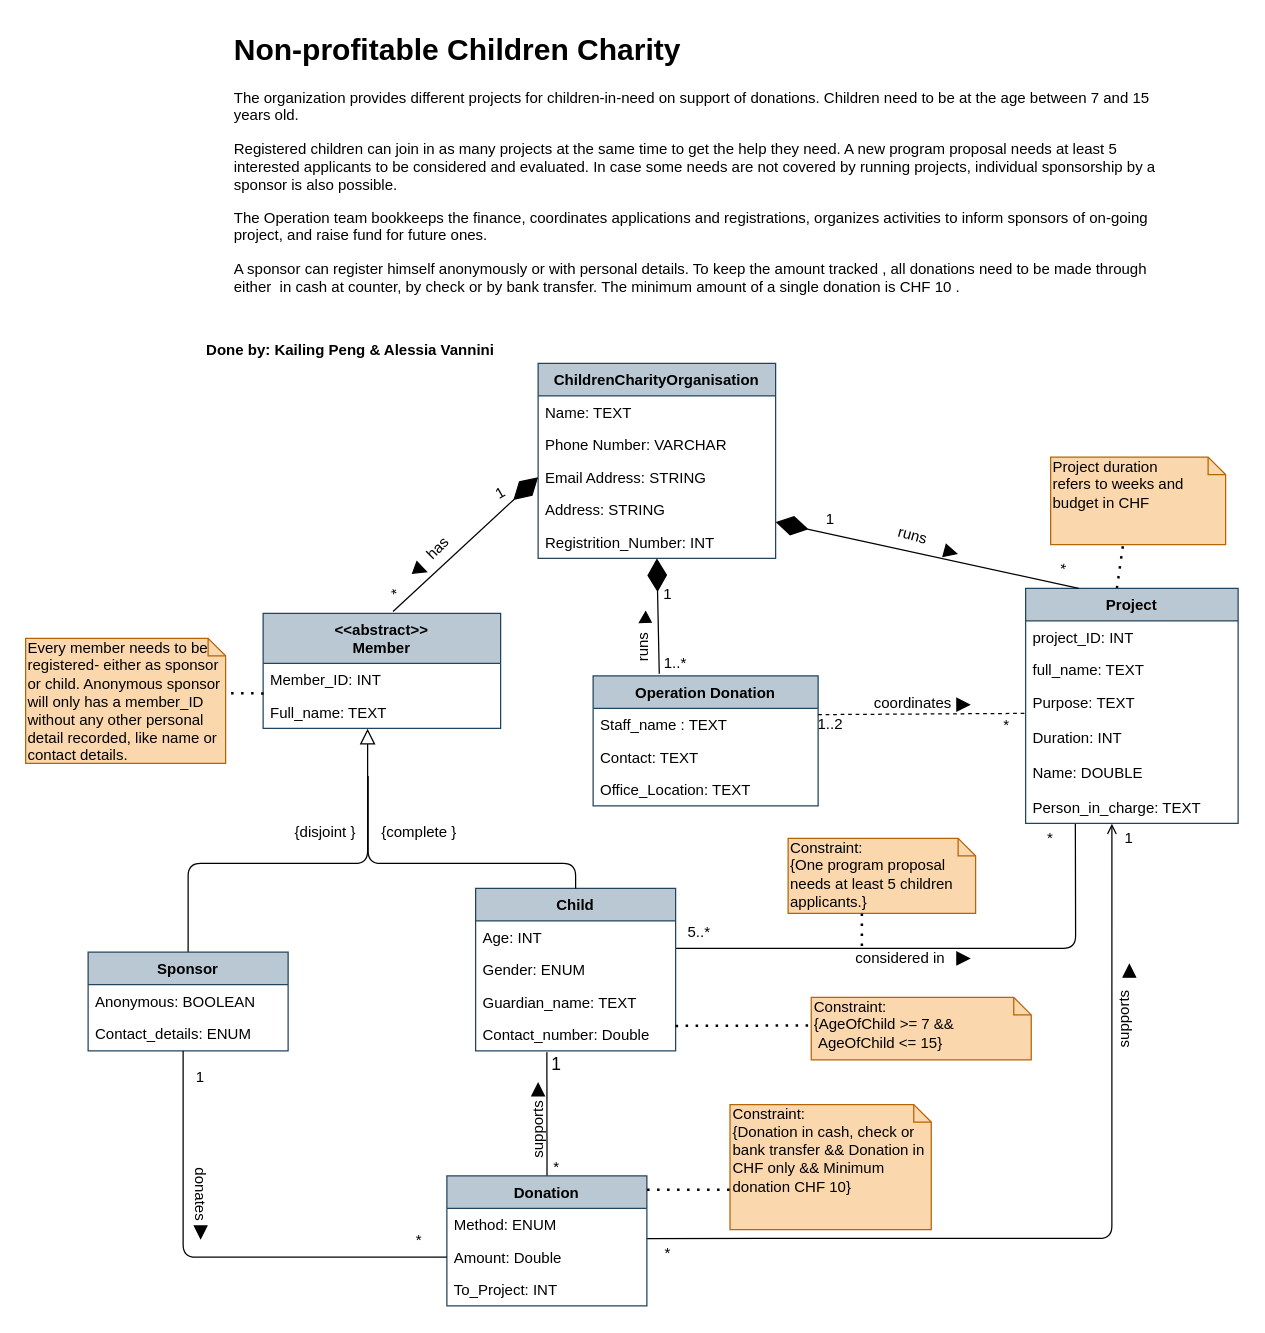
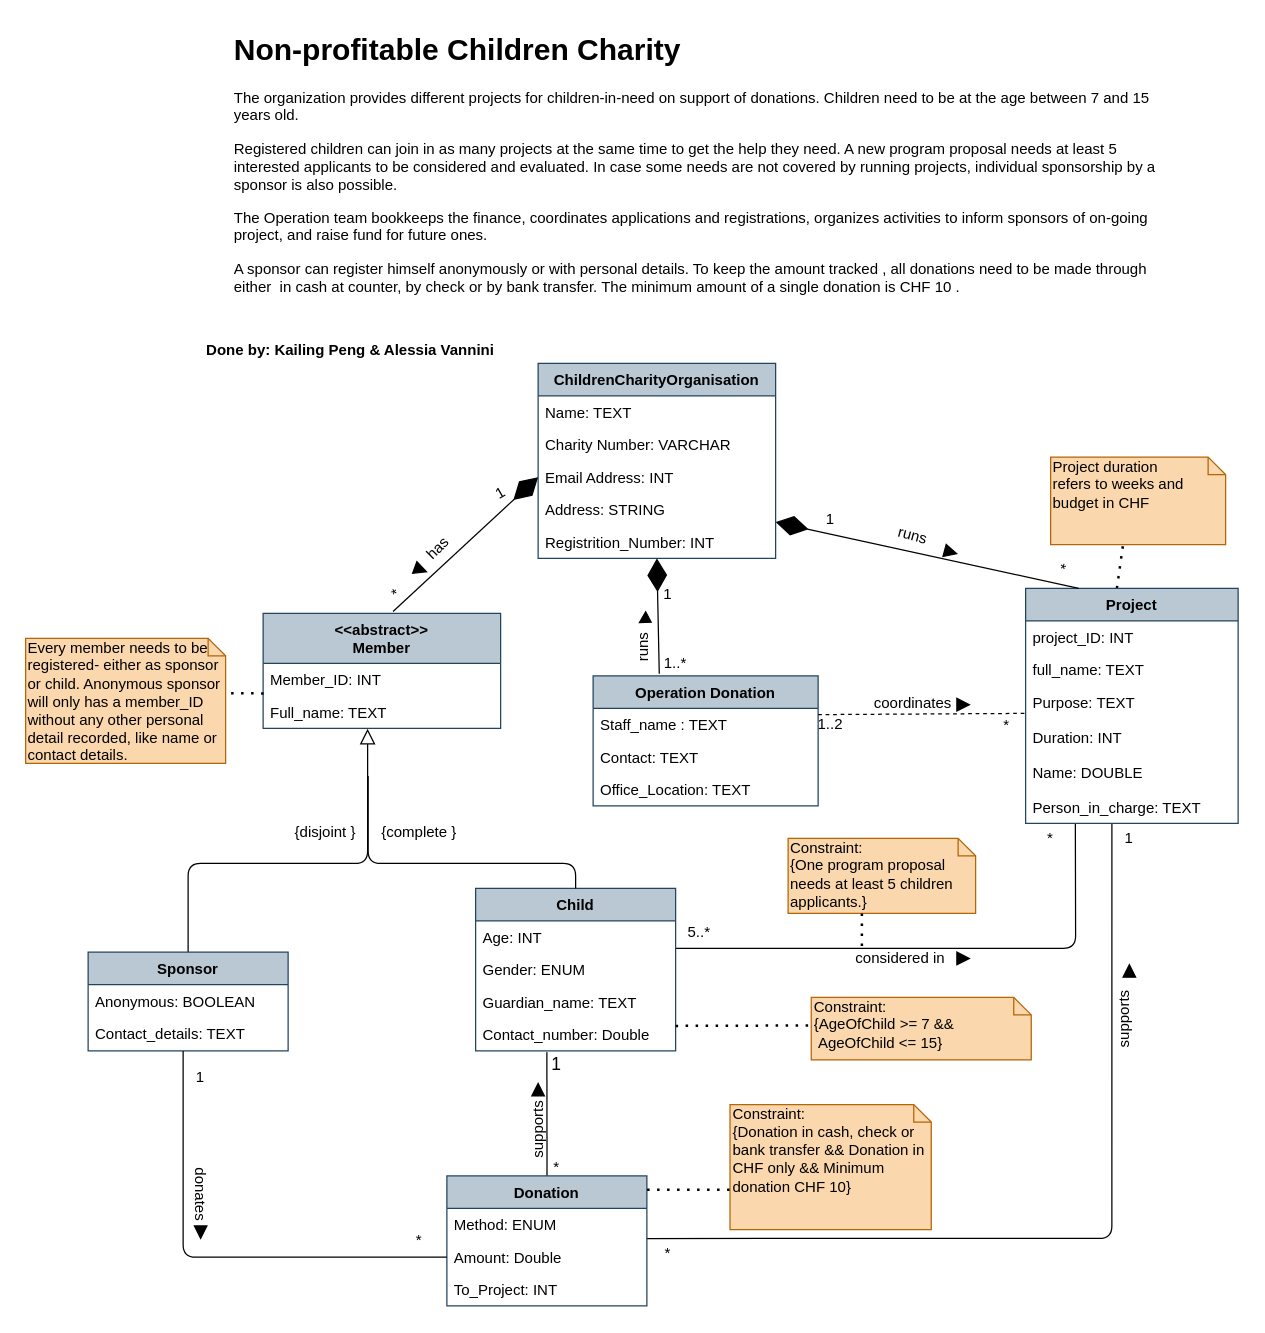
- <mxCell id="8" value="Phone Number: VARCHAR" style="text;align=left;verticalAlign=top;spacingLeft=4;spacingRight=4;overflow=hidden;rotatable=0;points=[[0,0.5],[1,0.5]];portConstraint=eastwest;rounded=0;shadow=0;html=0;" parent="6" vertex="1"><mxGeometry y="52" width="190" height="26" as="geometry" /></mxCell>
+ <mxCell id="8" value="Charity Number: VARCHAR" style="text;align=left;verticalAlign=top;spacingLeft=4;spacingRight=4;overflow=hidden;rotatable=0;points=[[0,0.5],[1,0.5]];portConstraint=eastwest;rounded=0;shadow=0;html=0;" parent="6" vertex="1"><mxGeometry y="52" width="190" height="26" as="geometry" /></mxCell>
- <mxCell id="9" value="Email Address: STRING" style="text;align=left;verticalAlign=top;spacingLeft=4;spacingRight=4;overflow=hidden;rotatable=0;points=[[0,0.5],[1,0.5]];portConstraint=eastwest;rounded=0;shadow=0;html=0;" parent="6" vertex="1"><mxGeometry y="78" width="190" height="26" as="geometry" /></mxCell>
+ <mxCell id="9" value="Email Address: INT" style="text;align=left;verticalAlign=top;spacingLeft=4;spacingRight=4;overflow=hidden;rotatable=0;points=[[0,0.5],[1,0.5]];portConstraint=eastwest;rounded=0;shadow=0;html=0;" parent="6" vertex="1"><mxGeometry y="78" width="190" height="26" as="geometry" /></mxCell>
- <mxCell id="5" value="" style="endArrow=open;html=1;exitX=0.999;exitY=-0.073;exitDx=0;exitDy=0;entryX=0.406;entryY=1.015;entryDx=0;entryDy=0;entryPerimeter=0;exitPerimeter=0;" parent="1" source="79" target="30" edge="1"><mxGeometry width="50" height="50" relative="1" as="geometry"><mxPoint x="300" y="720" as="sourcePoint" /><mxPoint x="880" y="670" as="targetPoint" /><Array as="points"><mxPoint x="889" y="990" /></Array></mxGeometry></mxCell>
+ <mxCell id="5" value="" style="endArrow=none;html=1;exitX=0.999;exitY=-0.073;exitDx=0;exitDy=0;entryX=0.406;entryY=1.015;entryDx=0;entryDy=0;entryPerimeter=0;exitPerimeter=0;" parent="1" source="79" target="30" edge="1"><mxGeometry width="50" height="50" relative="1" as="geometry"><mxPoint x="300" y="720" as="sourcePoint" /><mxPoint x="880" y="670" as="targetPoint" /><Array as="points"><mxPoint x="889" y="990" /></Array></mxGeometry></mxCell>
- <mxCell id="61" value="Contact_details: ENUM" style="text;align=left;verticalAlign=top;spacingLeft=4;spacingRight=4;overflow=hidden;rotatable=0;points=[[0,0.5],[1,0.5]];portConstraint=eastwest;" parent="59" vertex="1"><mxGeometry y="52" width="160" height="26" as="geometry" /></mxCell>
+ <mxCell id="61" value="Contact_details: TEXT" style="text;align=left;verticalAlign=top;spacingLeft=4;spacingRight=4;overflow=hidden;rotatable=0;points=[[0,0.5],[1,0.5]];portConstraint=eastwest;" parent="59" vertex="1"><mxGeometry y="52" width="160" height="26" as="geometry" /></mxCell>
